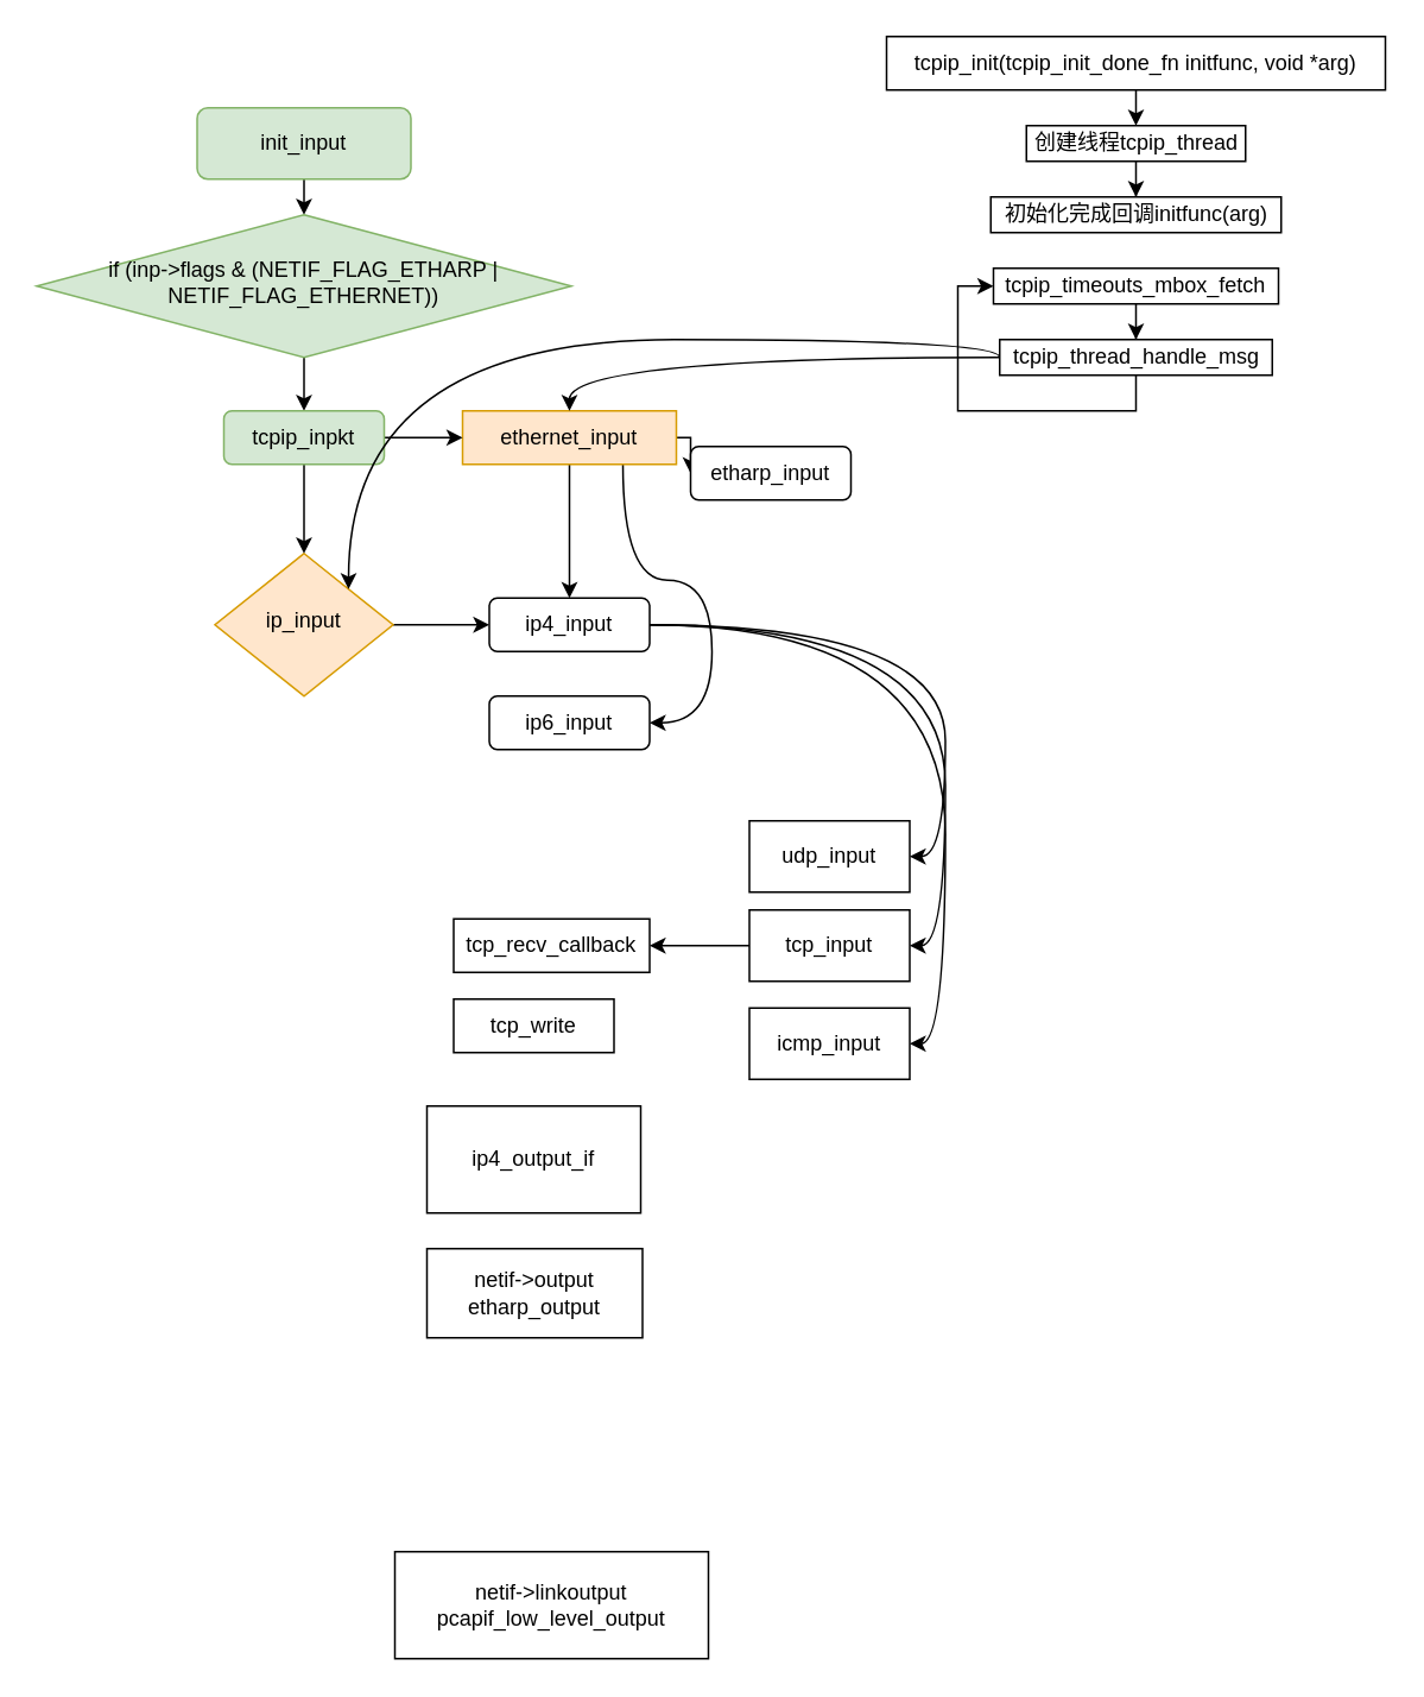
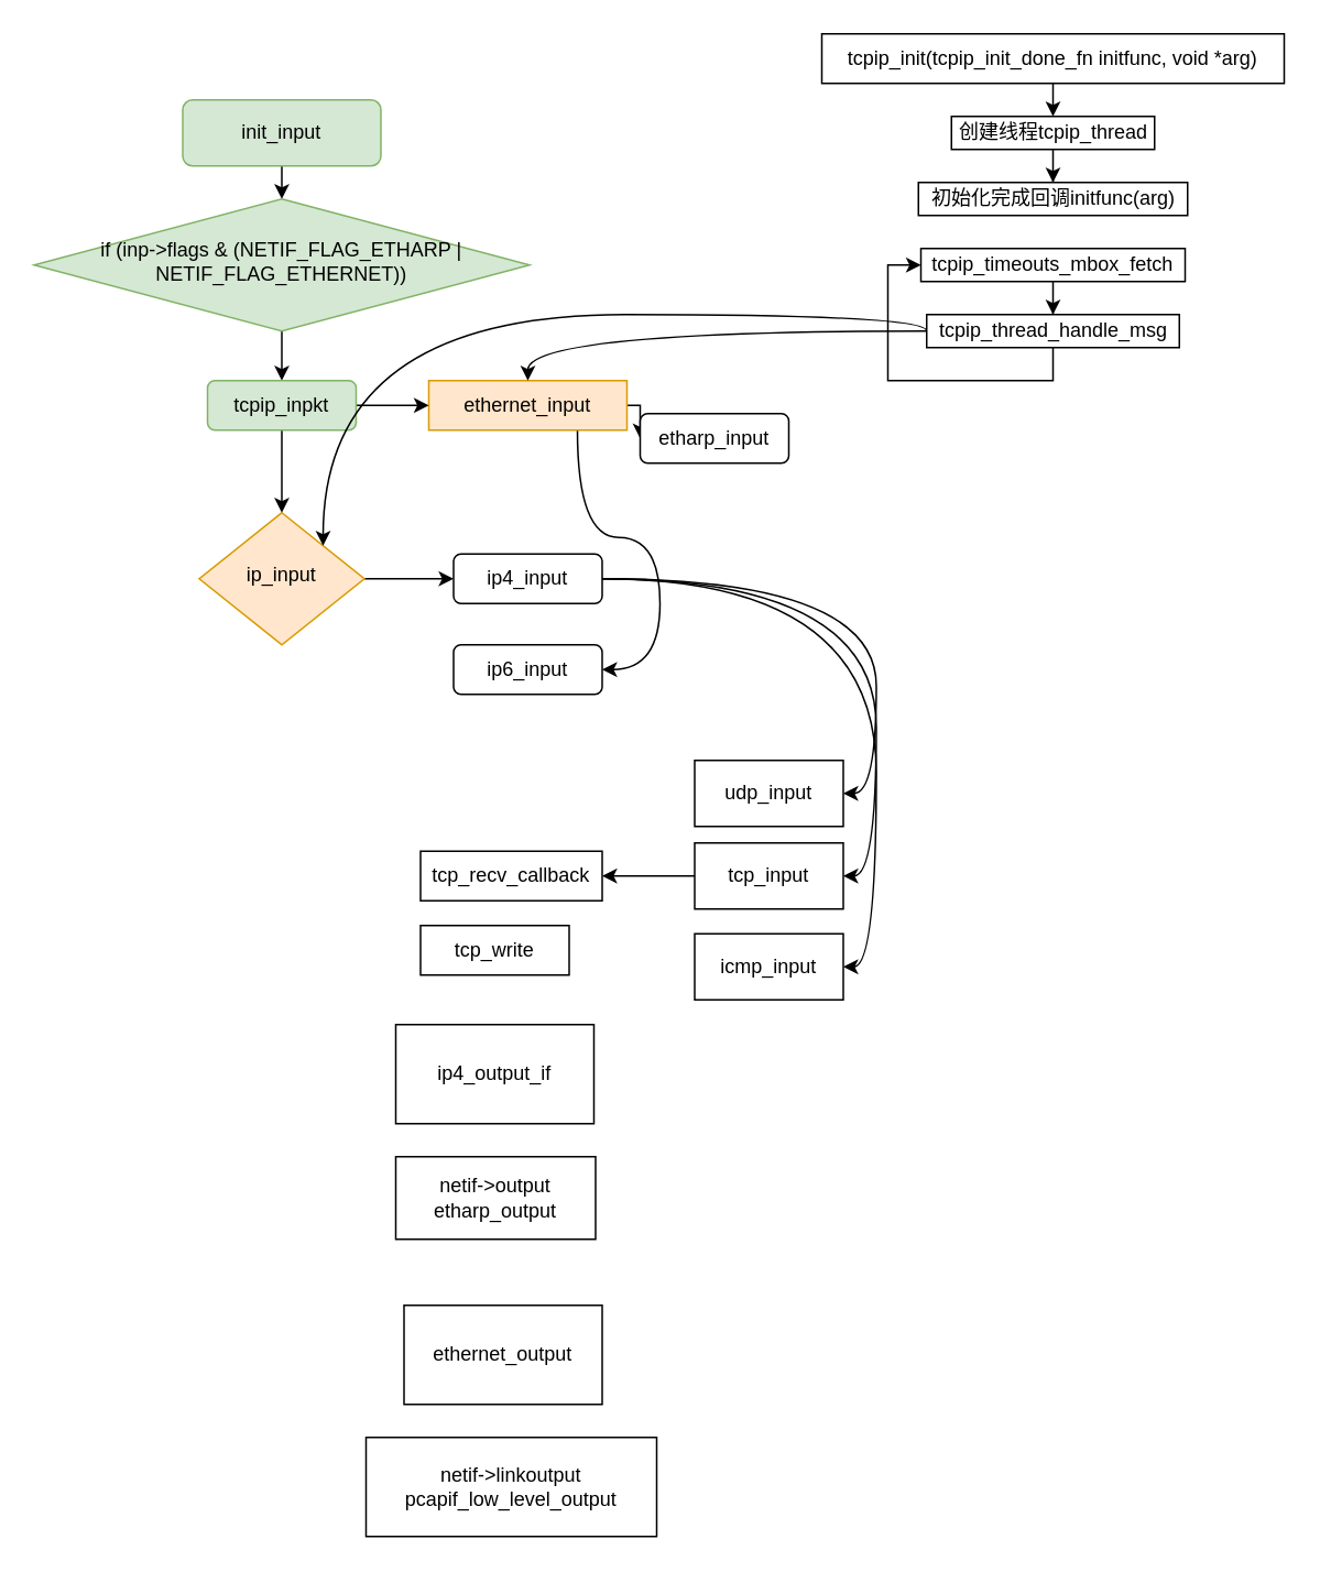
- <mxCell id="7" value="" style="edgeStyle=orthogonalEdgeStyle;rounded=0;orthogonalLoop=1;jettySize=auto;html=1;curved=1;" parent="1" source="9" target="15" edge="1"><mxGeometry relative="1" as="geometry" /></mxCell>
+ <mxCell id="29" value="ethernet_output" style="rounded=0;whiteSpace=wrap;html=1;" vertex="1" parent="1"><mxGeometry x="244" y="790" width="120" height="60" as="geometry" /></mxCell>
